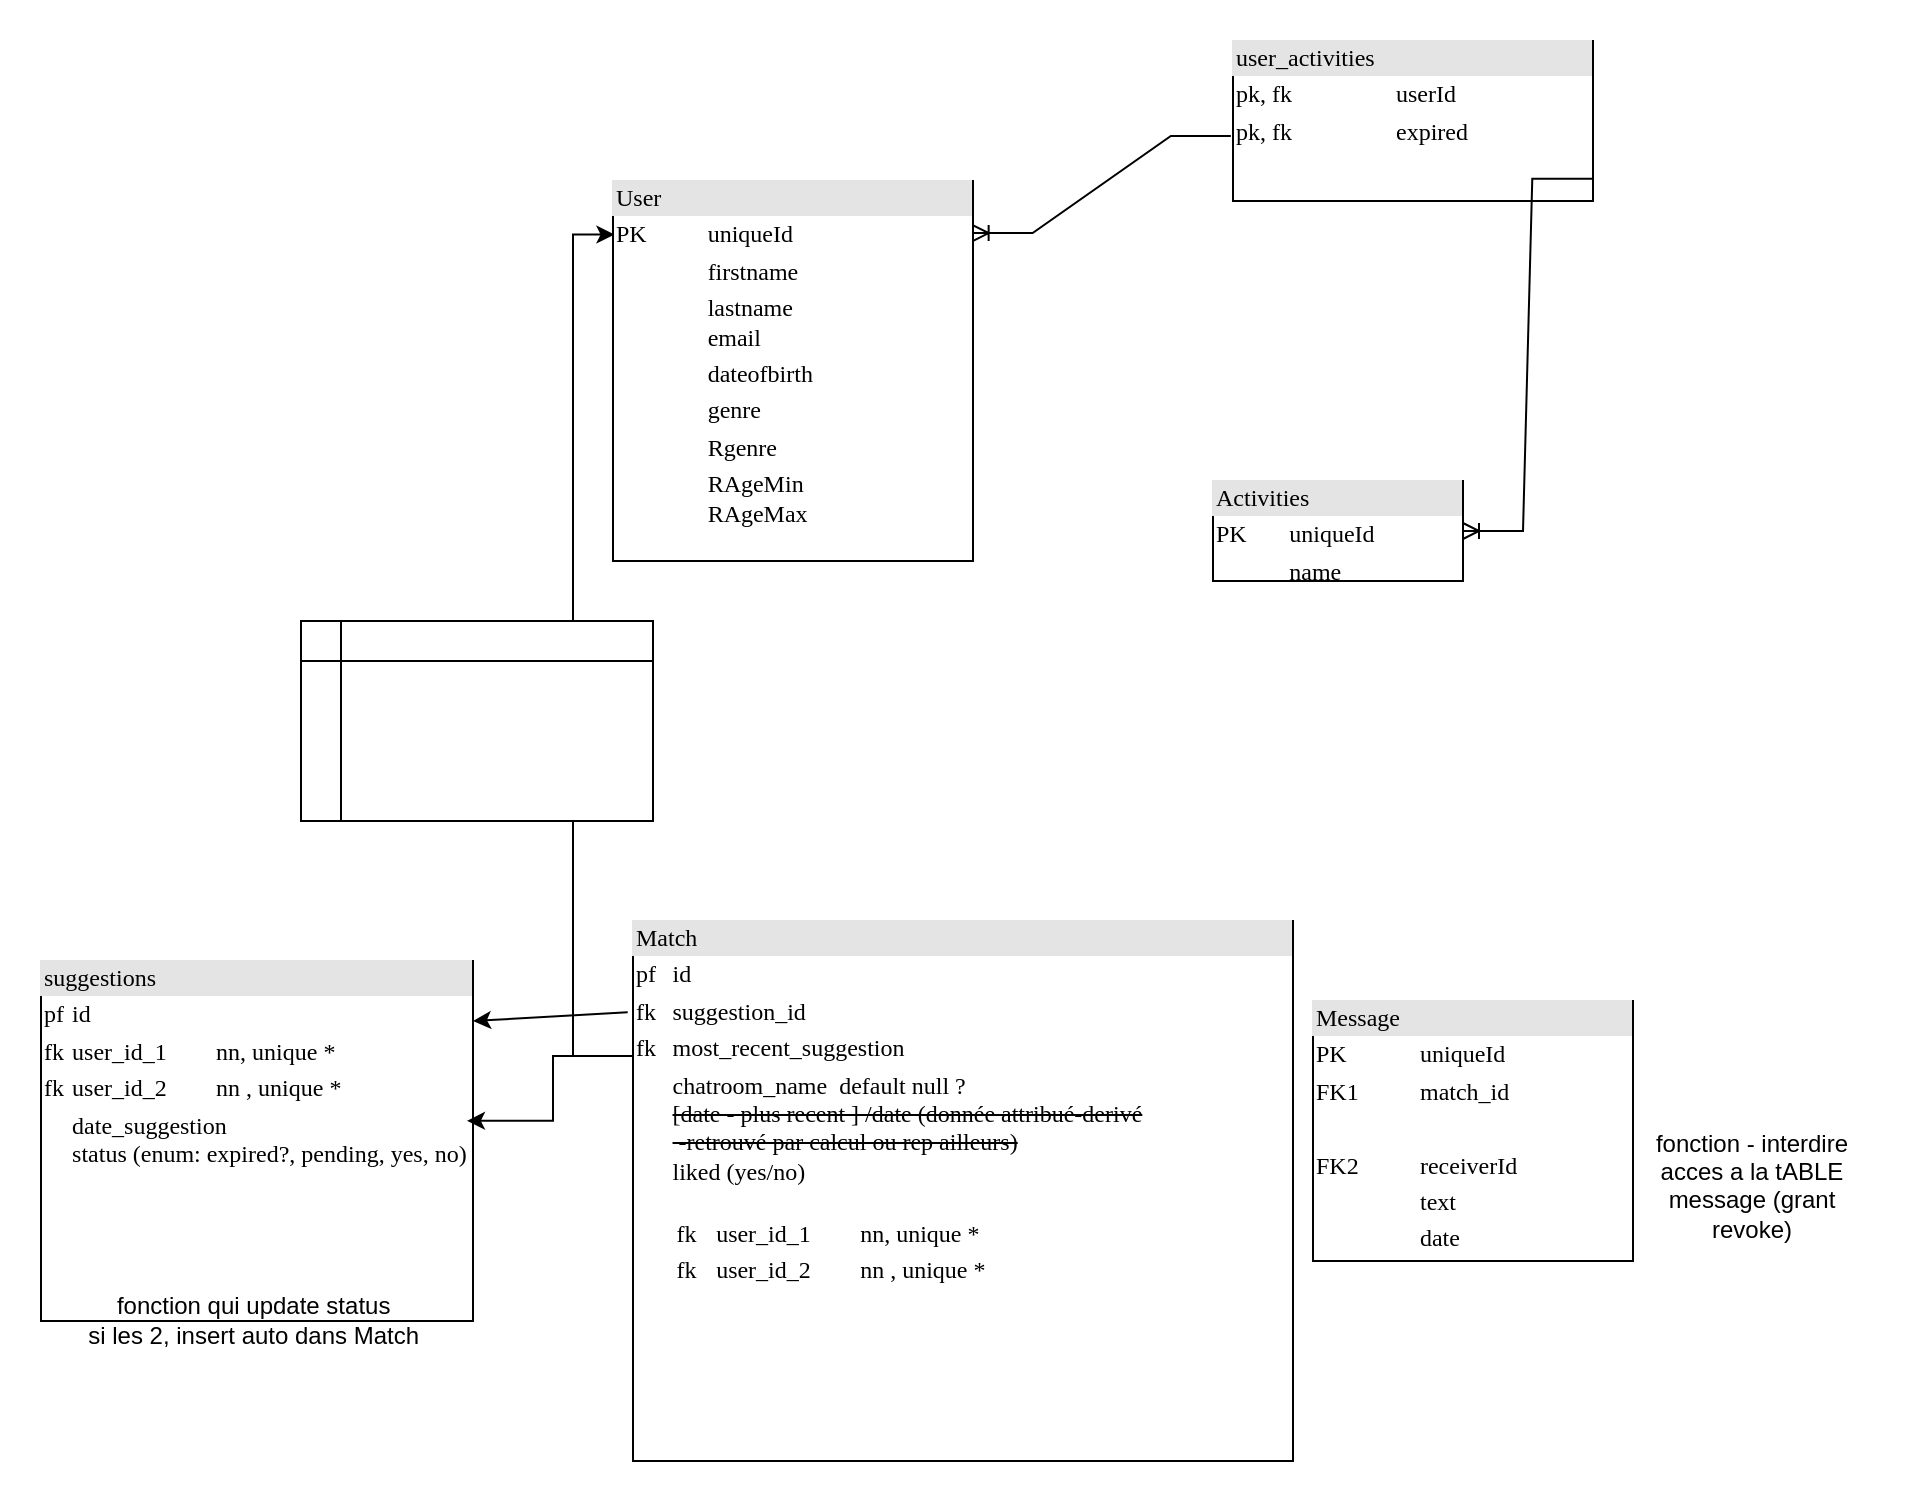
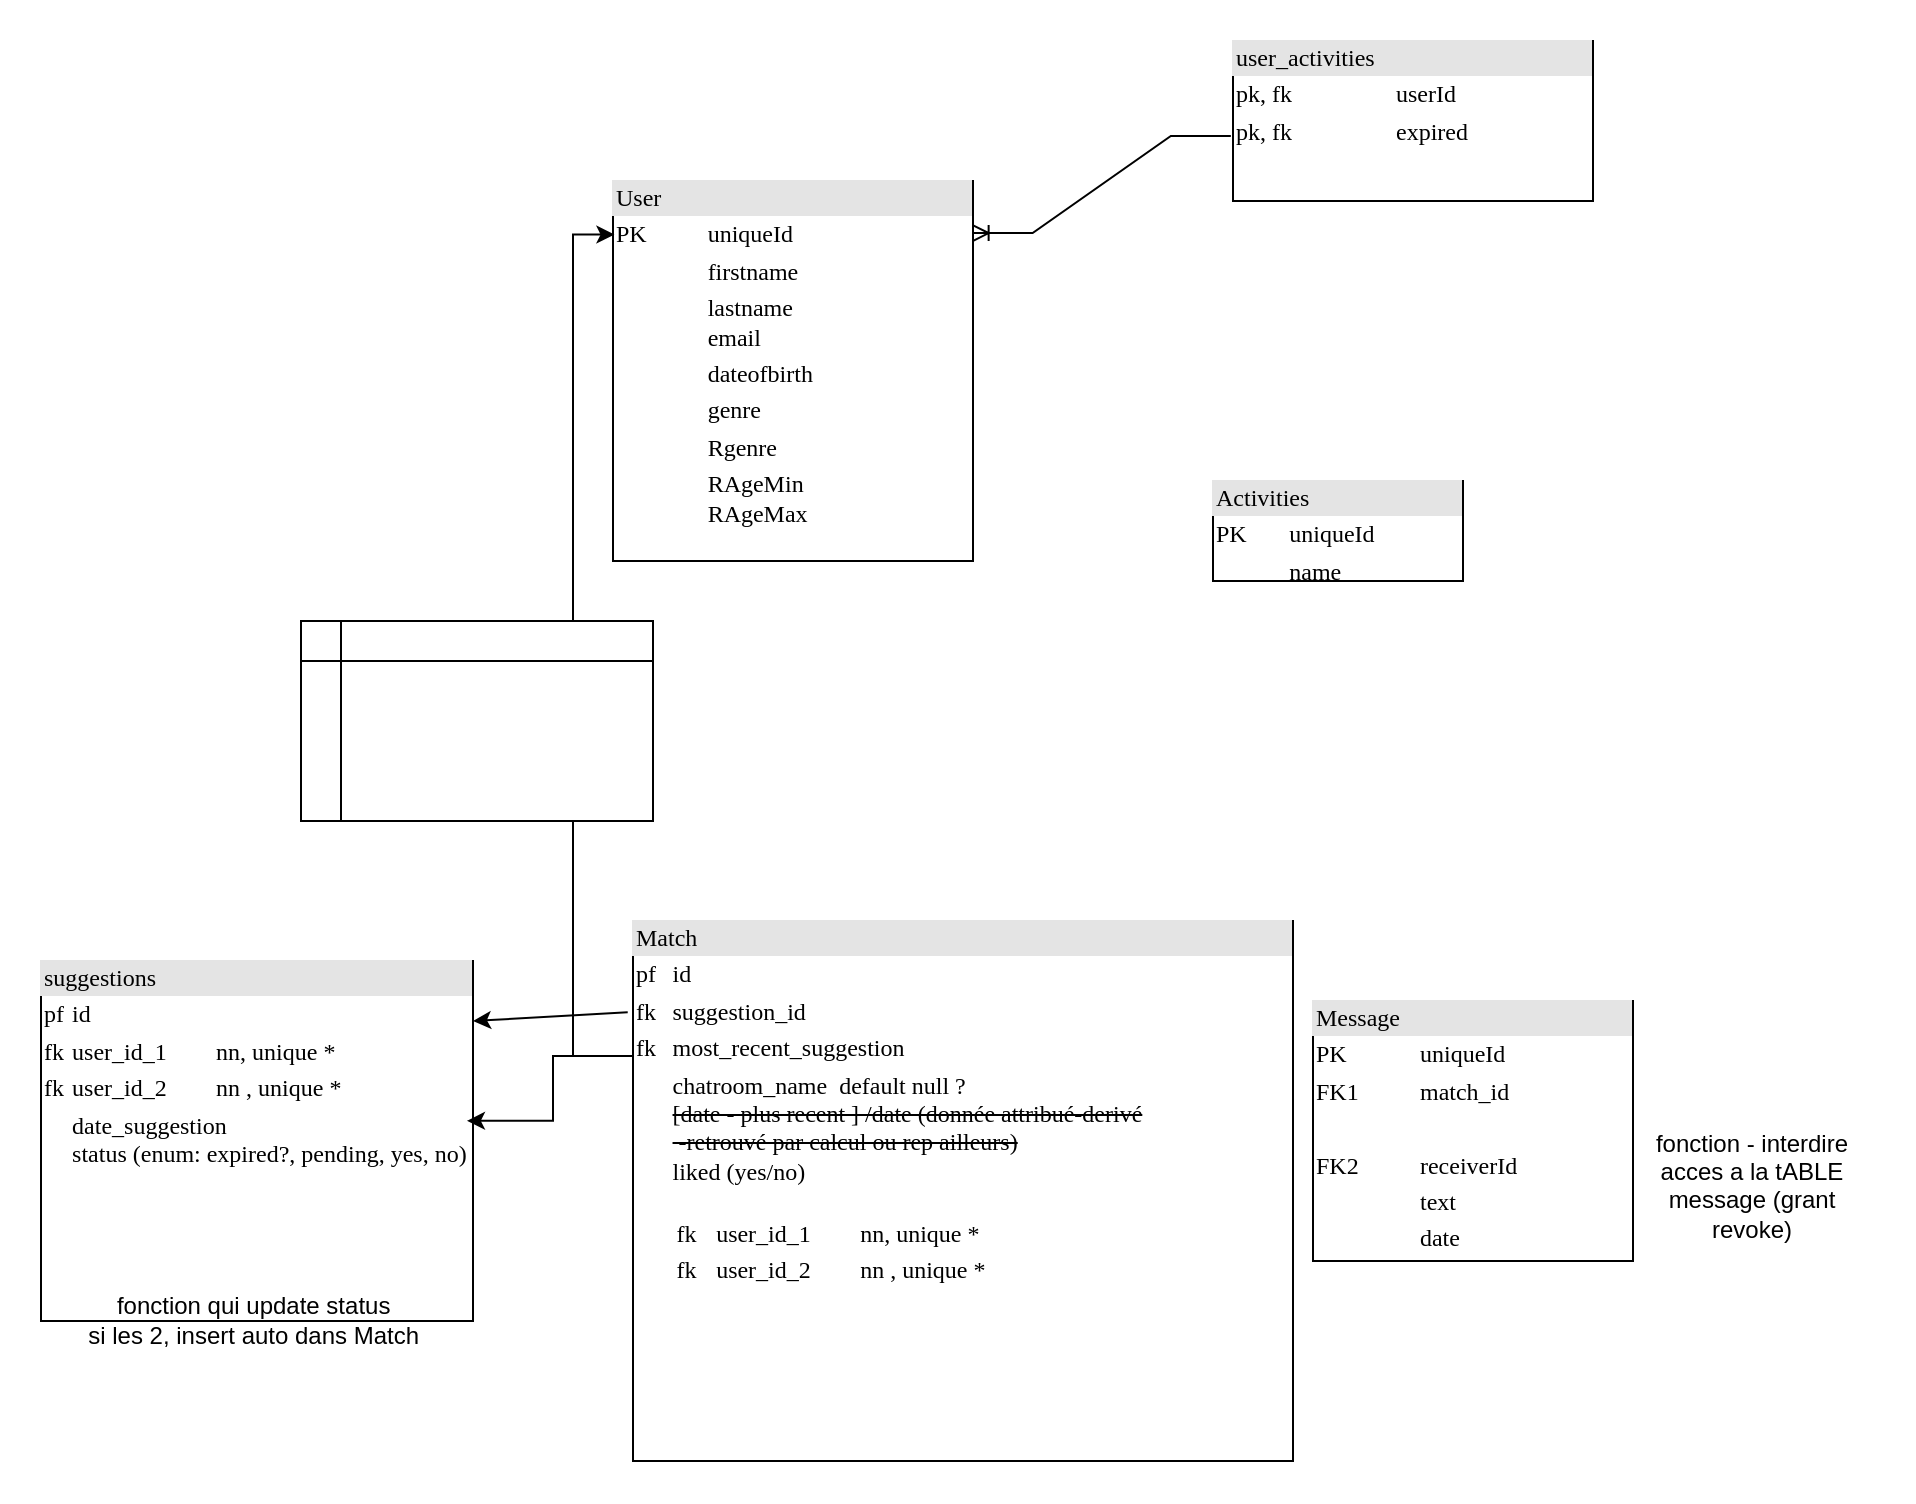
- <mxCell id="7" value="" style="edgeStyle=entityRelationEdgeStyle;fontSize=12;html=1;endArrow=ERoneToMany;rounded=0;entryX=1;entryY=0.5;entryDx=0;entryDy=0;exitX=0.998;exitY=0.861;exitDx=0;exitDy=0;exitPerimeter=0;" edge="1" parent="1" source="5" target="4"><mxGeometry width="100" height="100" relative="1" as="geometry"><mxPoint x="856" y="110" as="sourcePoint" /><mxPoint x="846" y="270" as="targetPoint" /><Array as="points"><mxPoint x="904.56" y="280" /><mxPoint x="826" y="130" /><mxPoint x="896" y="140" /><mxPoint x="816" y="140" /></Array></mxGeometry></mxCell>
